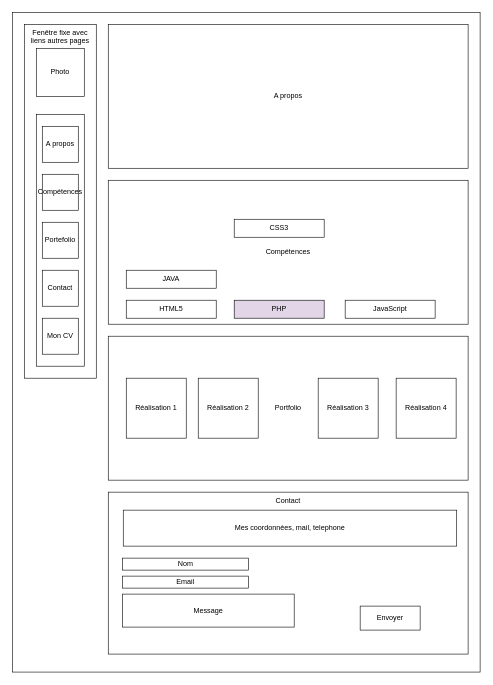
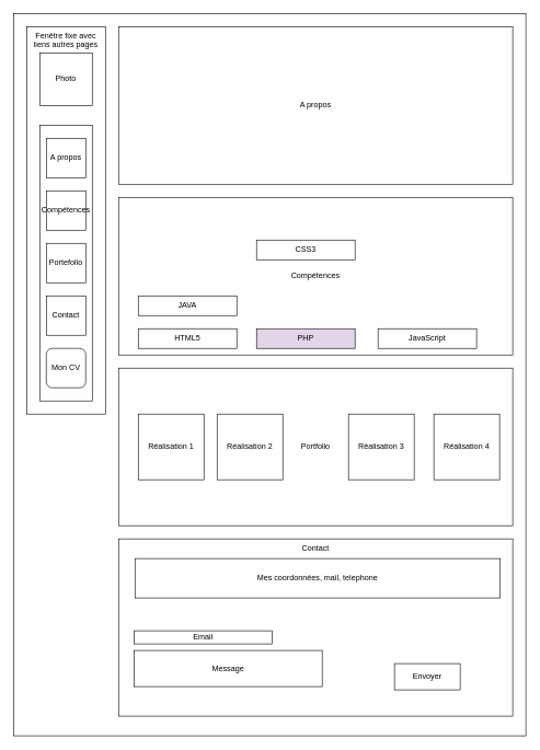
- <mxCell id="20" value="Mon CV" style="rounded=0;whiteSpace=wrap;html=1;" vertex="1" parent="1"><mxGeometry x="70" y="530" width="60" height="60" as="geometry" /></mxCell>
+ <mxCell id="20" value="Mon CV" style="whiteSpace=wrap;html=1;rounded=1;" vertex="1" parent="1"><mxGeometry x="70" y="530" width="60" height="60" as="geometry" /></mxCell>
- <mxCell id="12" value="Nom" style="rounded=0;whiteSpace=wrap;html=1;" vertex="1" parent="1"><mxGeometry x="204" y="930" width="210" height="20" as="geometry" /></mxCell>
